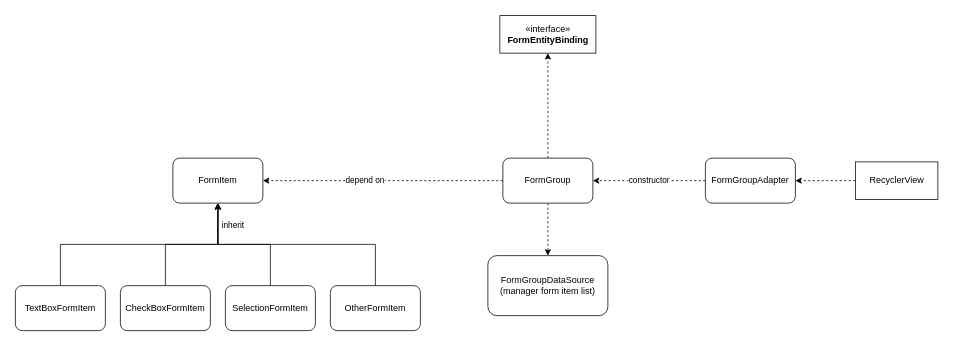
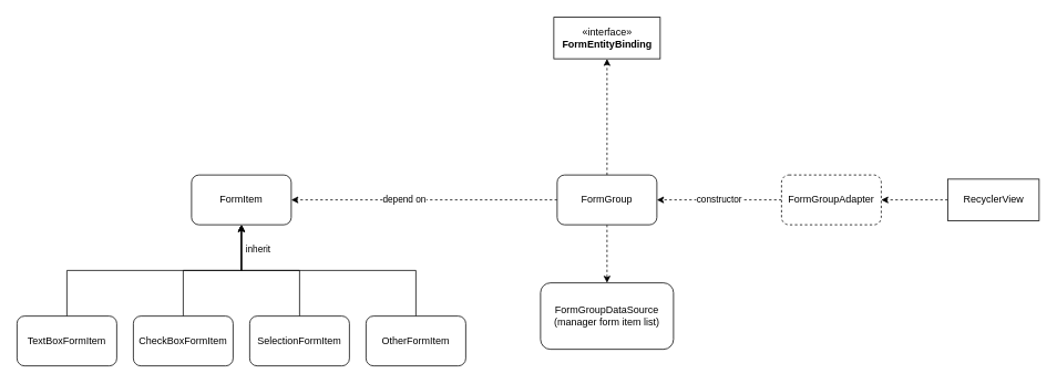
- <mxCell id="17" value="FormGroupAdapter" style="rounded=1;whiteSpace=wrap;html=1;" vertex="1" parent="1"><mxGeometry x="940" y="210" width="120" height="60" as="geometry" /></mxCell>
+ <mxCell id="17" value="FormGroupAdapter" style="rounded=1;whiteSpace=wrap;html=1;dashed=1;" vertex="1" parent="1"><mxGeometry x="940" y="210" width="120" height="60" as="geometry" /></mxCell>
